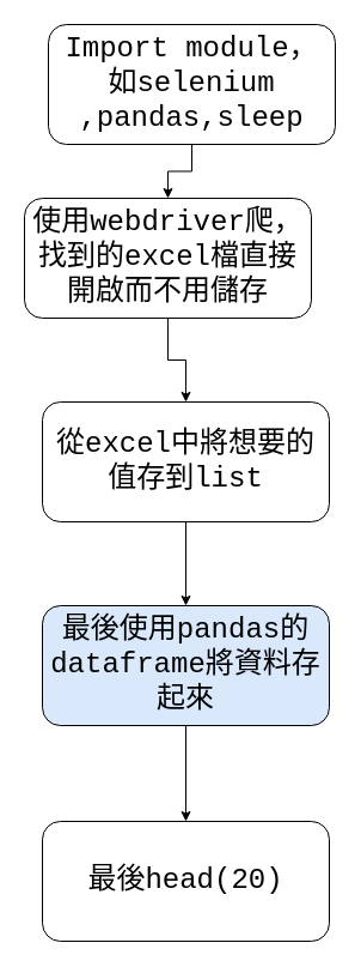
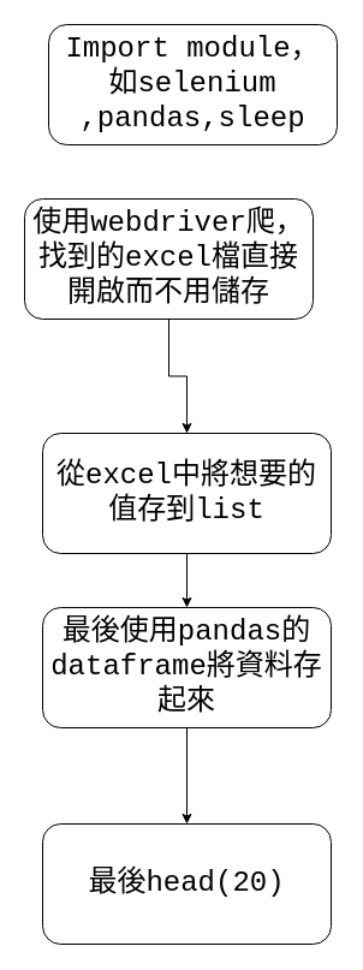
- <mxCell id="2" style="edgeStyle=orthogonalEdgeStyle;rounded=0;orthogonalLoop=1;jettySize=auto;html=1;fontFamily=Courier New;fontSize=24;" edge="1" parent="1" source="3" target="5"><mxGeometry relative="1" as="geometry" /></mxCell>
- <mxCell id="7" value="從excel中將想要的值存到list&lt;br style=&quot;font-size: 24px&quot;&gt;" style="rounded=1;whiteSpace=wrap;html=1;fontFamily=Courier New;fontSize=24;" vertex="1" parent="1"><mxGeometry x="35" y="335" width="240" height="100" as="geometry" /></mxCell>
+ <mxCell id="7" value="從excel中將想要的值存到list&lt;br style=&quot;font-size: 24px&quot;&gt;" style="rounded=1;whiteSpace=wrap;html=1;fontFamily=Courier New;fontSize=24;" vertex="1" parent="1"><mxGeometry x="35" y="360" width="240" height="100" as="geometry" /></mxCell>
- <mxCell id="9" value="最後使用pandas的dataframe將資料存起來&lt;br style=&quot;font-size: 24px&quot;&gt;" style="rounded=1;whiteSpace=wrap;html=1;fontFamily=Courier New;fontSize=24;fillColor=#dae8fc;" vertex="1" parent="1"><mxGeometry x="35" y="505" width="240" height="100" as="geometry" /></mxCell>
+ <mxCell id="9" value="最後使用pandas的dataframe將資料存起來&lt;br style=&quot;font-size: 24px&quot;&gt;" style="rounded=1;whiteSpace=wrap;html=1;fontFamily=Courier New;fontSize=24;" vertex="1" parent="1"><mxGeometry x="35" y="505" width="240" height="100" as="geometry" /></mxCell>
